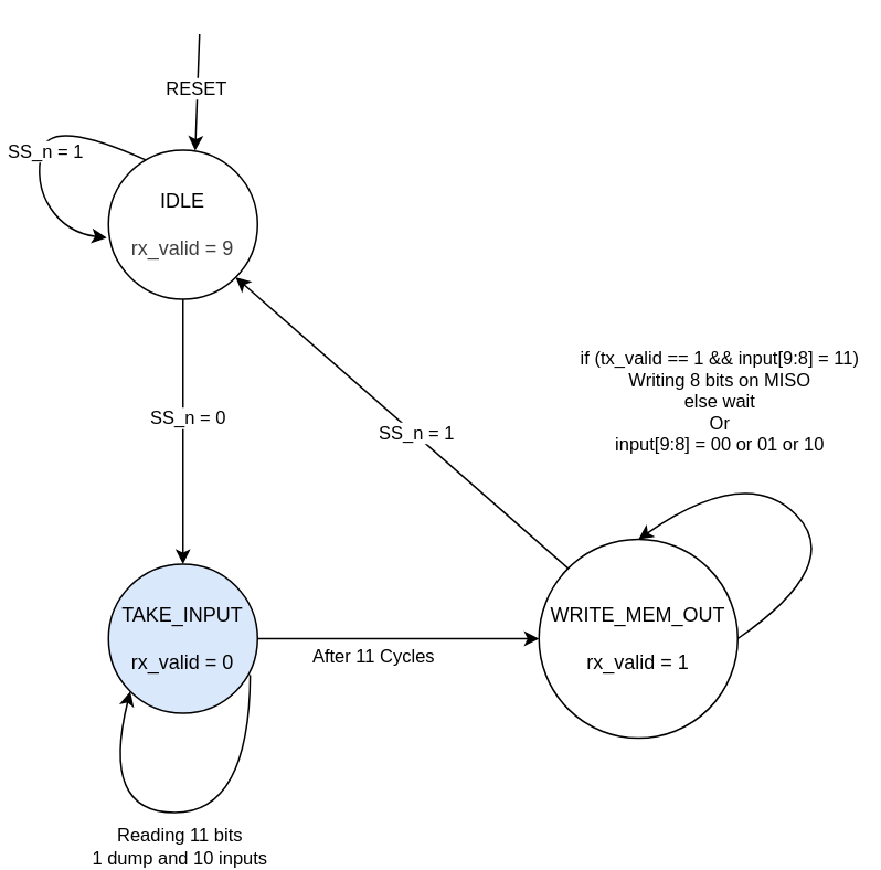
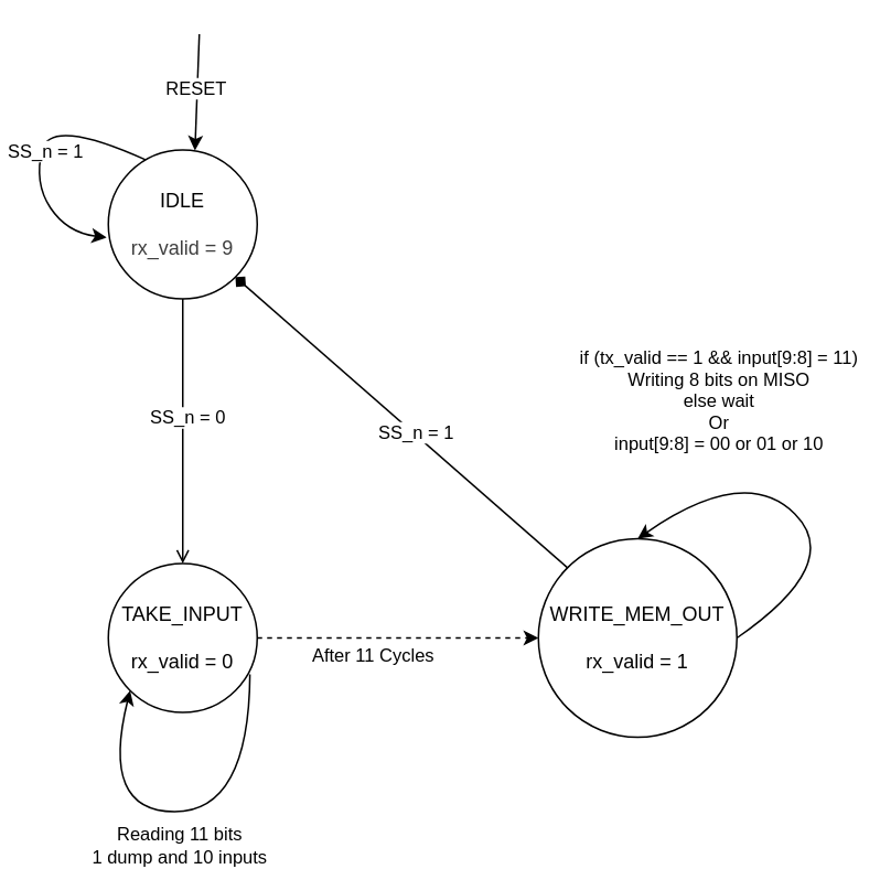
- <mxCell id="17" value="" style="endArrow=classic;html=1;exitX=0;exitY=0;exitDx=0;exitDy=0;entryX=1;entryY=1;entryDx=0;entryDy=0;" parent="1" source="14" target="4" edge="1"><mxGeometry width="50" height="50" relative="1" as="geometry"><mxPoint x="330" y="310" as="sourcePoint" /><mxPoint x="380" y="260" as="targetPoint" /></mxGeometry></mxCell>
+ <mxCell id="17" value="" style="endArrow=diamond;html=1;exitX=0;exitY=0;exitDx=0;exitDy=0;entryX=1;entryY=1;entryDx=0;entryDy=0;" parent="1" source="14" target="4" edge="1"><mxGeometry width="50" height="50" relative="1" as="geometry"><mxPoint x="330" y="310" as="sourcePoint" /><mxPoint x="380" y="260" as="targetPoint" /></mxGeometry></mxCell>
- <mxCell id="2" value="" style="edgeStyle=none;html=1;" parent="1" source="4" target="11" edge="1"><mxGeometry relative="1" as="geometry" /></mxCell>
+ <mxCell id="2" value="" style="edgeStyle=none;html=1;endArrow=open;" parent="1" source="4" target="11" edge="1"><mxGeometry relative="1" as="geometry" /></mxCell>
- <mxCell id="11" value="TAKE_INPUT&lt;div&gt;&lt;br&gt;&lt;/div&gt;&lt;div&gt;rx_valid = 0&lt;/div&gt;" style="ellipse;whiteSpace=wrap;html=1;fillColor=#dae8fc;" parent="1" vertex="1"><mxGeometry x="65" y="340" width="90" height="90" as="geometry" /></mxCell>
+ <mxCell id="11" value="TAKE_INPUT&lt;div&gt;&lt;br&gt;&lt;/div&gt;&lt;div&gt;rx_valid = 0&lt;/div&gt;" style="ellipse;whiteSpace=wrap;html=1;" parent="1" vertex="1"><mxGeometry x="65" y="340" width="90" height="90" as="geometry" /></mxCell>
- <mxCell id="9" value="" style="edgeStyle=none;html=1;" parent="1" source="11" target="14" edge="1"><mxGeometry relative="1" as="geometry" /></mxCell>
+ <mxCell id="9" value="" style="edgeStyle=none;html=1;dashed=1;" parent="1" source="11" target="14" edge="1"><mxGeometry relative="1" as="geometry" /></mxCell>
